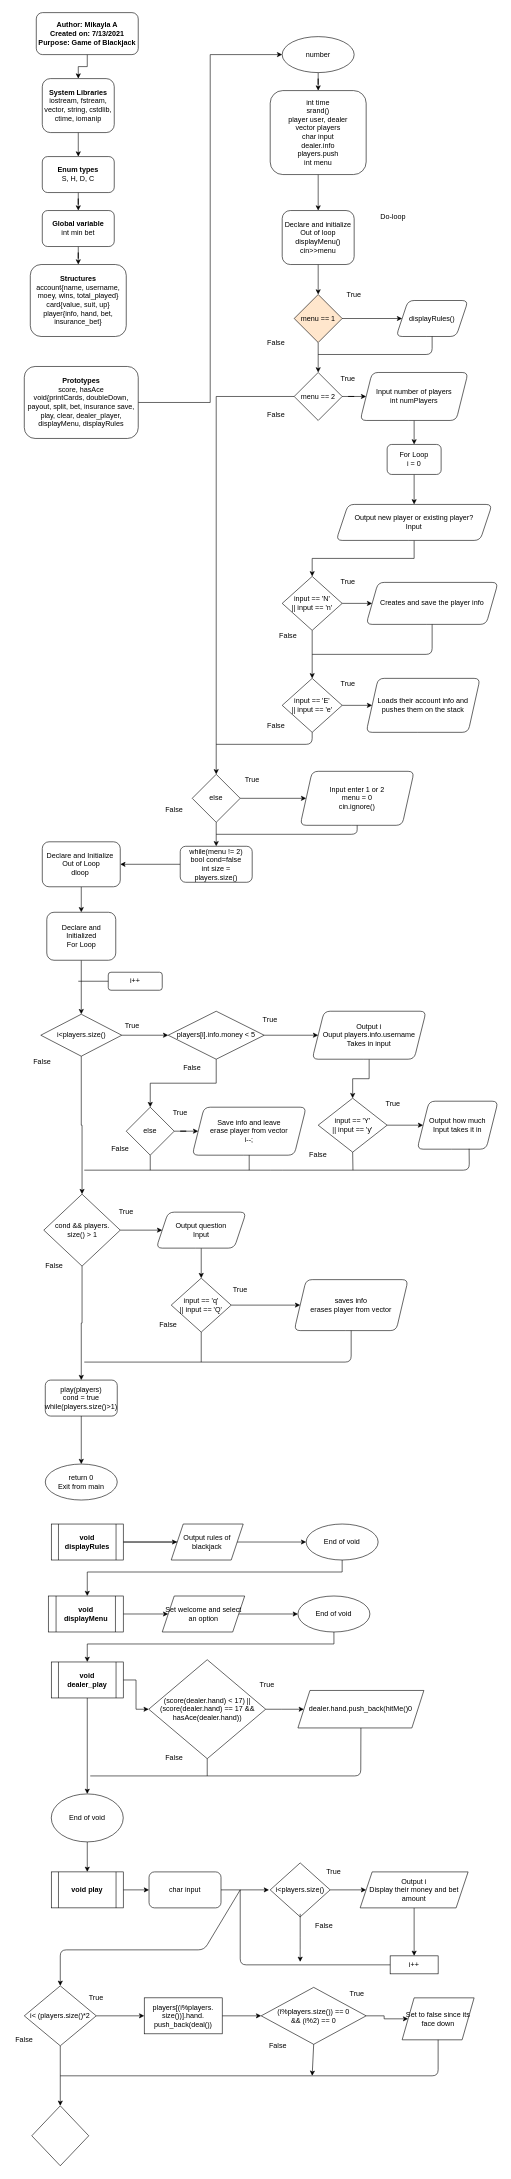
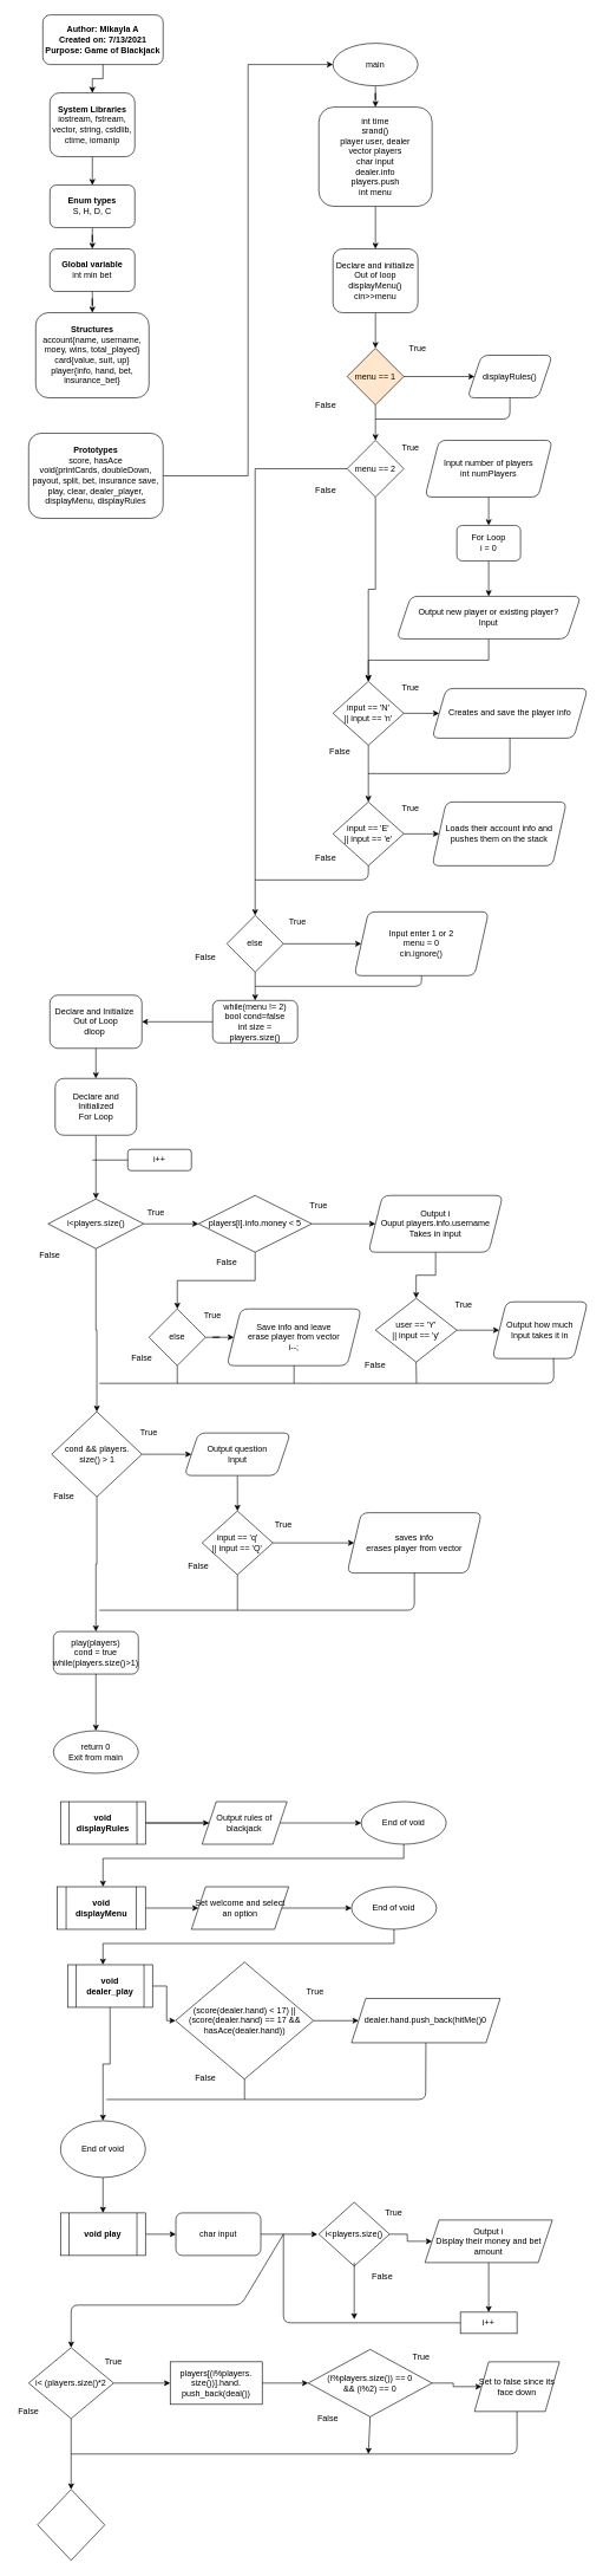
- <mxCell id="14" value="number" style="ellipse;whiteSpace=wrap;html=1;rounded=1;" vertex="1" parent="1"><mxGeometry x="470" y="60" width="120" height="60" as="geometry" /></mxCell>
+ <mxCell id="14" value="main" style="ellipse;whiteSpace=wrap;html=1;rounded=1;" vertex="1" parent="1"><mxGeometry x="470" y="60" width="120" height="60" as="geometry" /></mxCell>
- <mxCell id="33" value="Do-loop" style="text;html=1;strokeColor=none;fillColor=none;align=center;verticalAlign=middle;whiteSpace=wrap;rounded=0;" vertex="1" parent="1"><mxGeometry x="620" y="350" width="70" height="20" as="geometry" /></mxCell>
- <mxCell id="23" value="" style="edgeStyle=orthogonalEdgeStyle;rounded=0;orthogonalLoop=1;jettySize=auto;html=1;" edge="1" parent="1" source="25" target="27"><mxGeometry relative="1" as="geometry" /></mxCell>
+ <mxCell id="23" value="" style="edgeStyle=orthogonalEdgeStyle;rounded=0;orthogonalLoop=1;jettySize=auto;html=1;" edge="1" parent="1" source="25" target="38"><mxGeometry relative="1" as="geometry" /></mxCell>
- <mxCell id="81" value="input == 'Y'&lt;br&gt;|| input == 'y'" style="rhombus;whiteSpace=wrap;html=1;" vertex="1" parent="1"><mxGeometry x="530" y="1830" width="115" height="90" as="geometry" /></mxCell>
+ <mxCell id="81" value="user == 'Y'&lt;br&gt;|| input == 'y'" style="rhombus;whiteSpace=wrap;html=1;" vertex="1" parent="1"><mxGeometry x="530" y="1830" width="115" height="90" as="geometry" /></mxCell>
- <mxCell id="123" value="&lt;b&gt;void dealer_play&lt;/b&gt;" style="shape=process;whiteSpace=wrap;html=1;backgroundOutline=1;" vertex="1" parent="1"><mxGeometry x="85" y="2770" width="120" height="60" as="geometry" /></mxCell>
+ <mxCell id="123" value="&lt;b&gt;void dealer_play&lt;/b&gt;" style="shape=process;whiteSpace=wrap;html=1;backgroundOutline=1;" vertex="1" parent="1"><mxGeometry x="95" y="2770" width="120" height="60" as="geometry" /></mxCell>
- <mxCell id="140" value="Output i&lt;br&gt;Display their money and bet amount" style="shape=parallelogram;perimeter=parallelogramPerimeter;whiteSpace=wrap;html=1;fixedSize=1;" vertex="1" parent="1"><mxGeometry x="600" y="3120" width="180" height="60" as="geometry" /></mxCell>
+ <mxCell id="140" value="Output i&lt;br&gt;Display their money and bet amount" style="shape=parallelogram;perimeter=parallelogramPerimeter;whiteSpace=wrap;html=1;fixedSize=1;" vertex="1" parent="1"><mxGeometry x="600" y="3130" width="180" height="60" as="geometry" /></mxCell>
